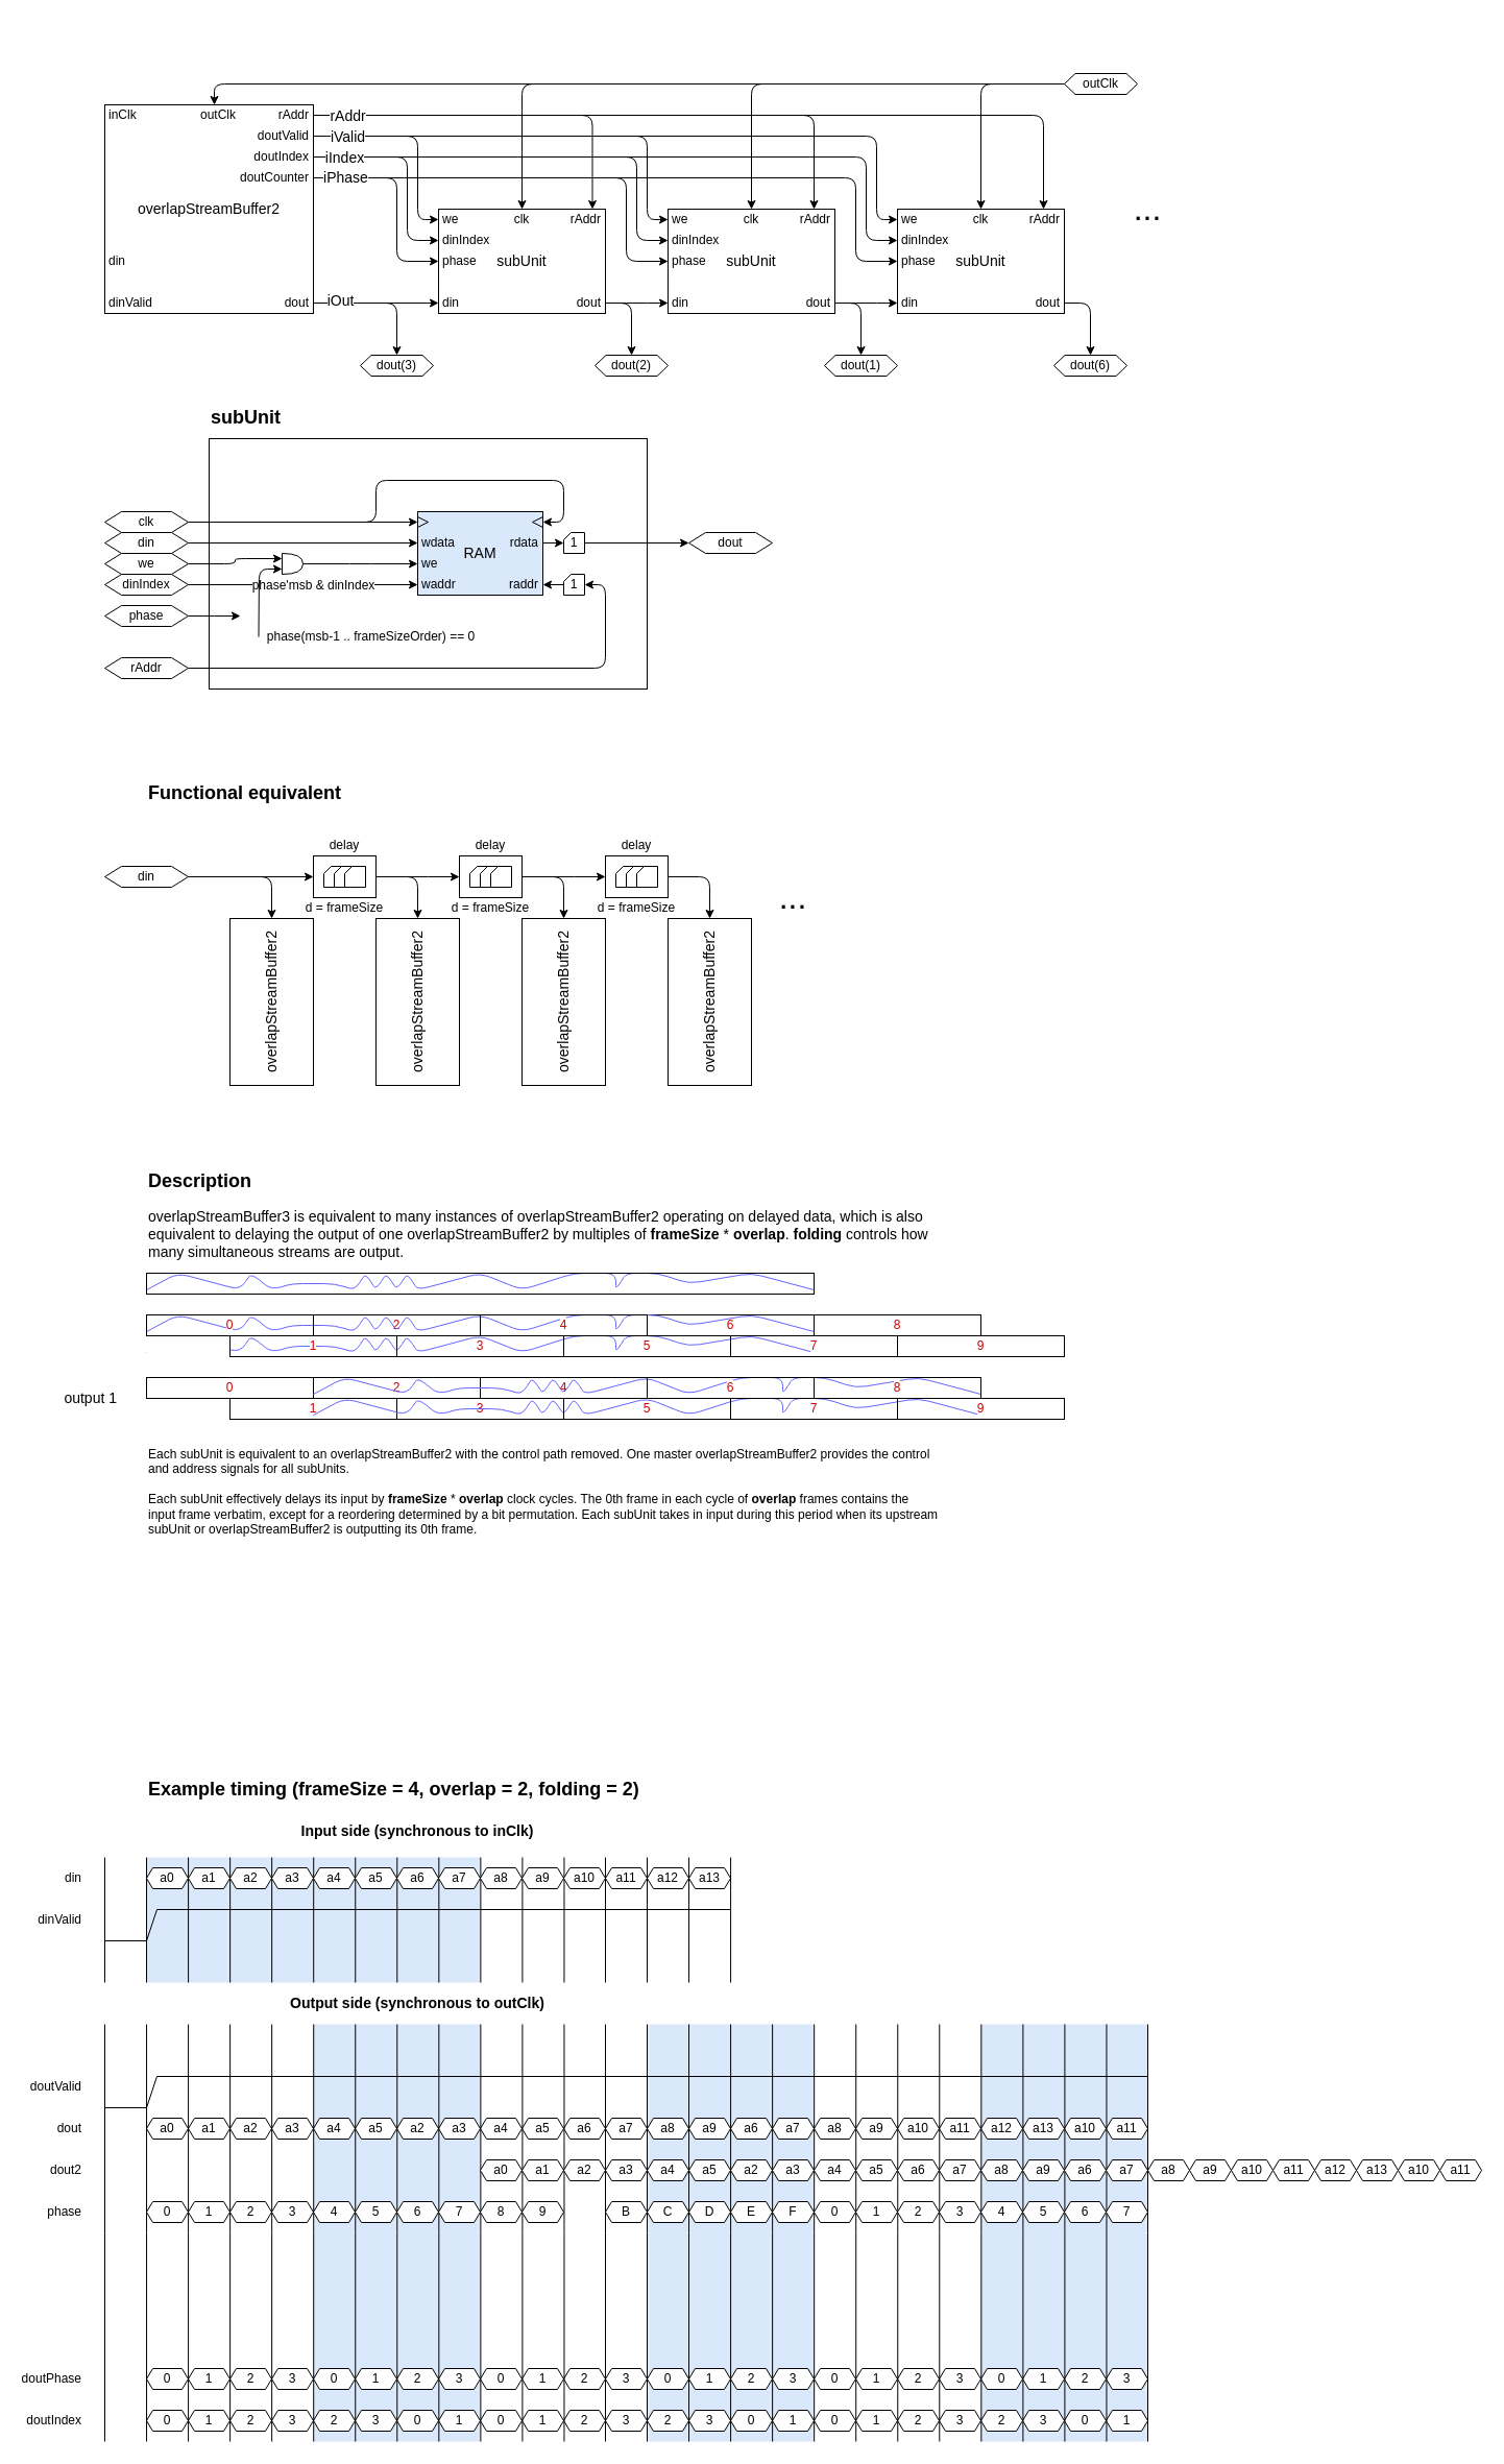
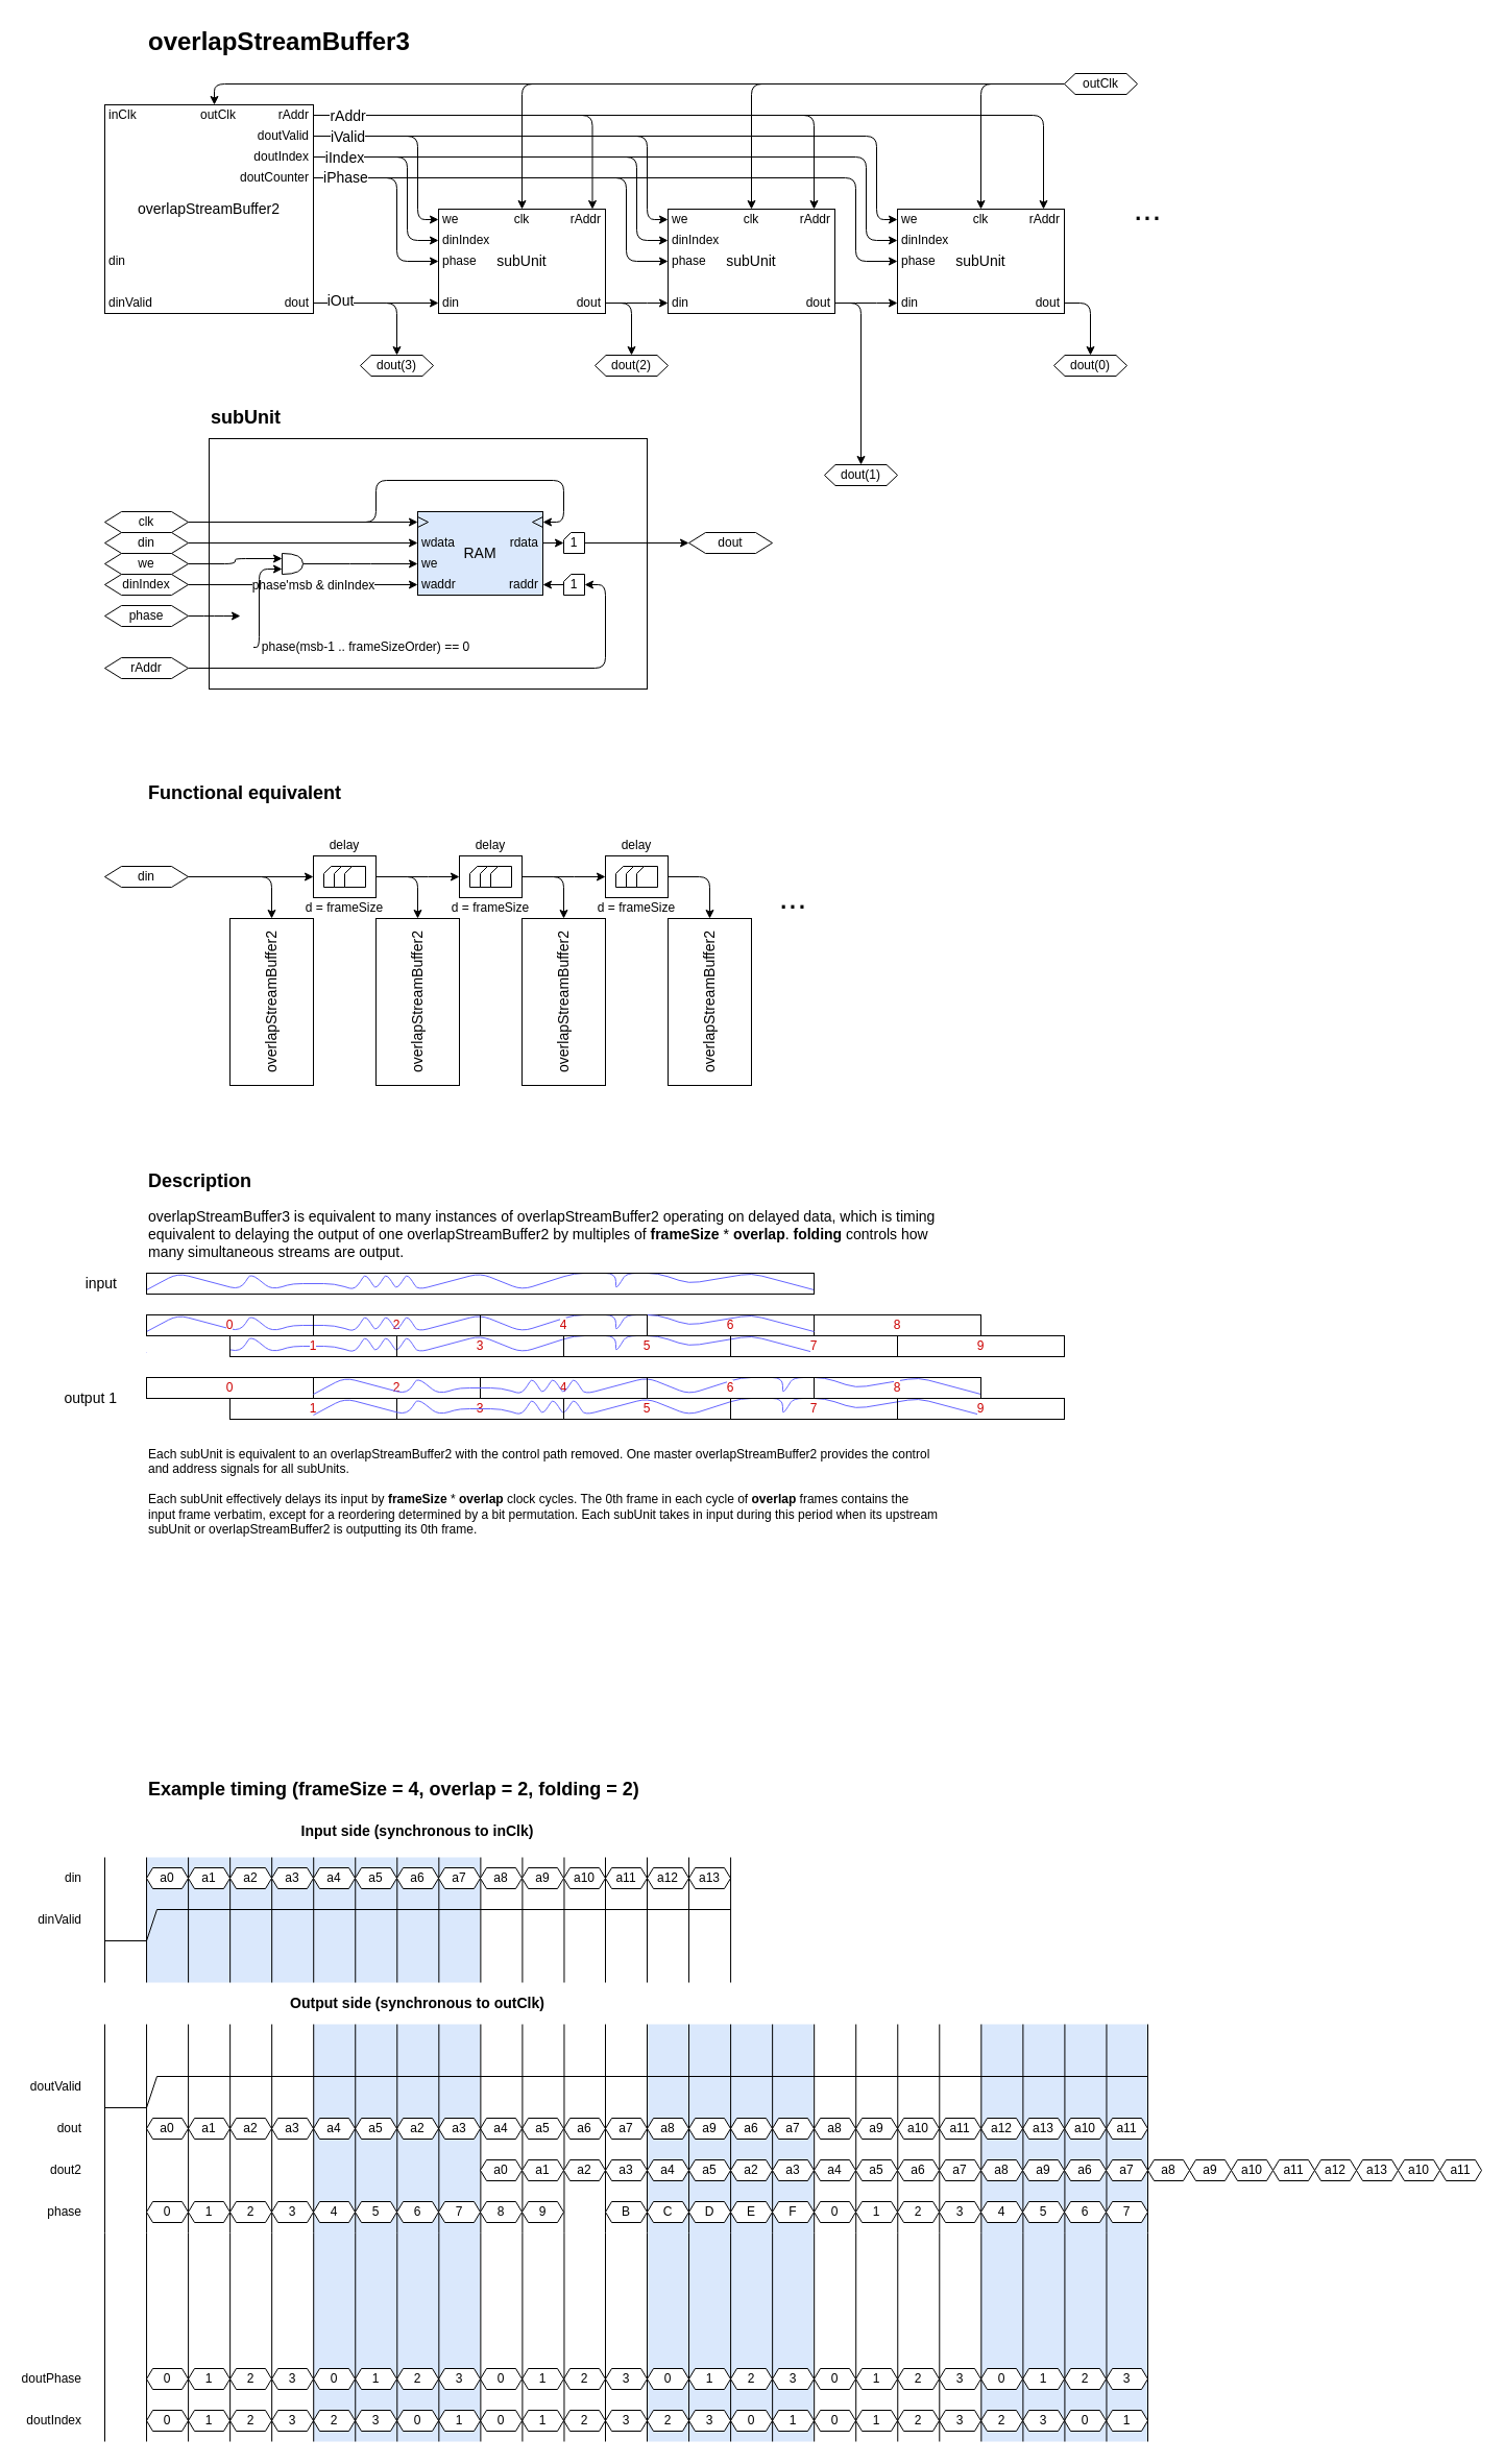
+ <mxCell id="4" value="&lt;h1&gt;overlapStreamBuffer3&lt;/h1&gt;" style="text;html=1;strokeColor=none;fillColor=none;align=left;verticalAlign=middle;whiteSpace=wrap;rounded=0;" vertex="1" parent="1"><mxGeometry x="140" y="20" width="360" height="40" as="geometry" /></mxCell>
- <mxCell id="171" value="dout(1)" style="shape=hexagon;perimeter=hexagonPerimeter2;whiteSpace=wrap;html=1;fontSize=12;align=center;size=0.15;" vertex="1" parent="1"><mxGeometry x="790" y="340" width="70" height="20" as="geometry" /></mxCell>
+ <mxCell id="171" value="dout(1)" style="shape=hexagon;perimeter=hexagonPerimeter2;whiteSpace=wrap;html=1;fontSize=12;align=center;size=0.15;" vertex="1" parent="1"><mxGeometry x="790" y="445" width="70" height="20" as="geometry" /></mxCell>
- <mxCell id="173" value="dout(6)" style="shape=hexagon;perimeter=hexagonPerimeter2;whiteSpace=wrap;html=1;fontSize=12;align=center;size=0.15;" vertex="1" parent="1"><mxGeometry x="1010" y="340" width="70" height="20" as="geometry" /></mxCell>
+ <mxCell id="173" value="dout(0)" style="shape=hexagon;perimeter=hexagonPerimeter2;whiteSpace=wrap;html=1;fontSize=12;align=center;size=0.15;" vertex="1" parent="1"><mxGeometry x="1010" y="340" width="70" height="20" as="geometry" /></mxCell>
- <mxCell id="54" value="&lt;span style=&quot;white-space: nowrap ; background-color: rgb(255 , 255 , 255)&quot;&gt;phase(msb-1 .. frameSizeOrder) == 0&lt;/span&gt;" style="text;html=1;strokeColor=none;fillColor=none;align=center;verticalAlign=middle;whiteSpace=wrap;rounded=0;fontSize=12;" vertex="1" parent="1"><mxGeometry x="247.5" y="600" width="215" height="20" as="geometry" /></mxCell>
+ <mxCell id="54" value="&lt;span style=&quot;white-space: nowrap ; background-color: rgb(255 , 255 , 255)&quot;&gt;phase(msb-1 .. frameSizeOrder) == 0&lt;/span&gt;" style="text;html=1;strokeColor=none;fillColor=none;align=center;verticalAlign=middle;whiteSpace=wrap;rounded=0;fontSize=12;" vertex="1" parent="1"><mxGeometry x="242.5" y="610" width="215" height="20" as="geometry" /></mxCell>
- <mxCell id="91" value="&lt;h2&gt;Description&lt;/h2&gt;&lt;div&gt;&lt;span style=&quot;font-size: 14px ; text-align: center ; background-color: rgb(255 , 255 , 255)&quot;&gt;overlapStreamBuffer3 is equivalent to many instances of&amp;nbsp;&lt;/span&gt;&lt;span style=&quot;font-size: 14px ; text-align: center&quot;&gt;overlapStreamBuffer2 operating on delayed data, which is also equivalent to delaying the output of one&amp;nbsp;&lt;/span&gt;&lt;span style=&quot;font-size: 14px ; text-align: center&quot;&gt;overlapStreamBuffer2 by multiples of &lt;b&gt;frameSize&lt;/b&gt; * &lt;b&gt;overlap&lt;/b&gt;. &lt;b&gt;folding &lt;/b&gt;controls how many simultaneous streams are output.&amp;nbsp;&lt;/span&gt;&lt;/div&gt;" style="text;html=1;strokeColor=none;fillColor=none;align=left;verticalAlign=top;whiteSpace=wrap;rounded=0;fontSize=12;" vertex="1" parent="1"><mxGeometry x="140" y="1100" width="760" height="120" as="geometry" /></mxCell>
+ <mxCell id="91" value="&lt;h2&gt;Description&lt;/h2&gt;&lt;div&gt;&lt;span style=&quot;font-size: 14px ; text-align: center ; background-color: rgb(255 , 255 , 255)&quot;&gt;overlapStreamBuffer3 is equivalent to many instances of&amp;nbsp;&lt;/span&gt;&lt;span style=&quot;font-size: 14px ; text-align: center&quot;&gt;overlapStreamBuffer2 operating on delayed data, which is timing equivalent to delaying the output of one&amp;nbsp;&lt;/span&gt;&lt;span style=&quot;font-size: 14px ; text-align: center&quot;&gt;overlapStreamBuffer2 by multiples of &lt;b&gt;frameSize&lt;/b&gt; * &lt;b&gt;overlap&lt;/b&gt;. &lt;b&gt;folding &lt;/b&gt;controls how many simultaneous streams are output.&amp;nbsp;&lt;/span&gt;&lt;/div&gt;" style="text;html=1;strokeColor=none;fillColor=none;align=left;verticalAlign=top;whiteSpace=wrap;rounded=0;fontSize=12;" vertex="1" parent="1"><mxGeometry x="140" y="1100" width="760" height="120" as="geometry" /></mxCell>
+ <mxCell id="100" value="input" style="text;html=1;strokeColor=none;fillColor=none;align=right;verticalAlign=middle;whiteSpace=wrap;rounded=0;fontSize=14;spacingRight=6;" vertex="1" parent="1"><mxGeometry x="40" y="1220" width="80" height="20" as="geometry" /></mxCell>
